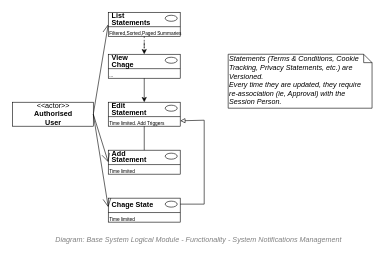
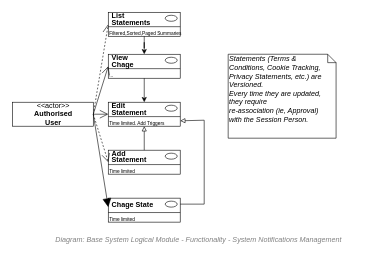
- <mxCell id="21" style="edgeStyle=orthogonalEdgeStyle;rounded=0;orthogonalLoop=1;jettySize=auto;html=1;entryX=0.5;entryY=0;entryDx=0;entryDy=0;dashed=1;" parent="1" source="9" target="11" edge="1"><mxGeometry relative="1" as="geometry" /></mxCell>
+ <mxCell id="21" style="edgeStyle=orthogonalEdgeStyle;rounded=0;orthogonalLoop=1;jettySize=auto;html=1;entryX=0.5;entryY=0;entryDx=0;entryDy=0;" parent="1" source="9" target="11" edge="1"><mxGeometry relative="1" as="geometry" /></mxCell>
- <mxCell id="3" value="" style="endArrow=open;endFill=1;endSize=12;html=1;strokeColor=#000000;fontSize=12;entryX=0;entryY=1;entryDx=0;entryDy=0;exitX=1;exitY=0.5;exitDx=0;exitDy=0;" parent="1" source="4" target="6" edge="1"><mxGeometry width="160" relative="1" as="geometry"><mxPoint x="100" y="110" as="sourcePoint" /><mxPoint x="190" y="120" as="targetPoint" /></mxGeometry></mxCell>
+ <mxCell id="3" value="" style="endArrow=open;endFill=1;endSize=12;html=1;strokeColor=#000000;fontSize=12;entryX=0;entryY=1;entryDx=0;entryDy=0;exitX=1;exitY=0.5;exitDx=0;exitDy=0;dashed=1;" parent="1" source="4" target="6" edge="1"><mxGeometry width="160" relative="1" as="geometry"><mxPoint x="100" y="110" as="sourcePoint" /><mxPoint x="190" y="120" as="targetPoint" /></mxGeometry></mxCell>
- <mxCell id="39" value="Statements (Terms &amp;amp; Conditions, Cookie Tracking, Privacy Statements, etc.) are Versioned.&amp;nbsp;&lt;br&gt;Every time they are updated, they require&lt;br&gt;re-association (ie, Approval) with the Session Person." style="shape=note;whiteSpace=wrap;html=1;size=14;verticalAlign=top;align=left;spacingTop=-6;strokeWidth=1;fontSize=12;fontStyle=2;spacingRight=16;" parent="37" vertex="1"><mxGeometry x="380" y="90" width="240" height="90" as="geometry" /></mxCell>
+ <mxCell id="39" value="Statements (Terms &amp;amp; Conditions, Cookie Tracking, Privacy Statements, etc.) are Versioned.&amp;nbsp;&lt;br&gt;Every time they are updated, they require&lt;br&gt;re-association (ie, Approval) with the Session Person." style="shape=note;whiteSpace=wrap;html=1;size=14;verticalAlign=top;align=left;spacingTop=-6;strokeWidth=1;fontSize=12;fontStyle=2;spacingRight=16;" parent="37" vertex="1"><mxGeometry x="380" y="90" width="180" height="140" as="geometry" /></mxCell>
+ <mxCell id="20" value="" style="endArrow=open;endFill=1;endSize=12;html=1;strokeColor=#000000;fontSize=12;entryX=0;entryY=1;entryDx=0;entryDy=0;exitX=1;exitY=0.5;exitDx=0;exitDy=0;" parent="1" source="4" target="11" edge="1"><mxGeometry width="160" relative="1" as="geometry"><mxPoint x="100" y="110" as="sourcePoint" /><mxPoint x="190" y="80" as="targetPoint" /></mxGeometry></mxCell>
+ <mxCell id="2" value="" style="endArrow=open;endFill=1;endSize=12;html=1;strokeColor=#000000;fontSize=12;entryX=0;entryY=1;entryDx=0;entryDy=0;exitX=1;exitY=0.5;exitDx=0;exitDy=0;" parent="1" source="4" target="23" edge="1"><mxGeometry width="160" relative="1" as="geometry"><mxPoint x="100" y="110" as="sourcePoint" /><mxPoint x="180" y="110" as="targetPoint" /></mxGeometry></mxCell>
- <mxCell id="33" style="edgeStyle=orthogonalEdgeStyle;rounded=0;orthogonalLoop=1;jettySize=auto;html=1;entryX=0.5;entryY=1;entryDx=0;entryDy=0;endArrow=none;endFill=0;" parent="1" source="16" target="26" edge="1"><mxGeometry relative="1" as="geometry" /></mxCell>
+ <mxCell id="33" style="edgeStyle=orthogonalEdgeStyle;rounded=0;orthogonalLoop=1;jettySize=auto;html=1;entryX=0.5;entryY=1;entryDx=0;entryDy=0;endArrow=block;endFill=0;" parent="1" source="16" target="26" edge="1"><mxGeometry relative="1" as="geometry" /></mxCell>
- <mxCell id="34" value="" style="endArrow=open;endFill=1;endSize=12;html=1;strokeColor=#000000;fontSize=12;entryX=0;entryY=1;entryDx=0;entryDy=0;exitX=1;exitY=0.5;exitDx=0;exitDy=0;" parent="1" source="4" target="16" edge="1"><mxGeometry width="160" relative="1" as="geometry"><mxPoint x="110" y="200" as="sourcePoint" /><mxPoint x="190" y="200" as="targetPoint" /></mxGeometry></mxCell>
+ <mxCell id="34" value="" style="endArrow=open;endFill=1;endSize=12;html=1;strokeColor=#000000;fontSize=12;entryX=0;entryY=1;entryDx=0;entryDy=0;exitX=1;exitY=0.5;exitDx=0;exitDy=0;dashed=1;" parent="1" source="4" target="16" edge="1"><mxGeometry width="160" relative="1" as="geometry"><mxPoint x="110" y="200" as="sourcePoint" /><mxPoint x="190" y="200" as="targetPoint" /></mxGeometry></mxCell>
- <mxCell id="35" value="" style="endArrow=open;endFill=1;endSize=12;html=1;strokeColor=#000000;fontSize=12;entryX=0;entryY=0.75;entryDx=0;entryDy=0;exitX=1;exitY=0.5;exitDx=0;exitDy=0;" parent="1" source="4" target="28" edge="1"><mxGeometry width="160" relative="1" as="geometry"><mxPoint x="110" y="200" as="sourcePoint" /><mxPoint x="190" y="50" as="targetPoint" /></mxGeometry></mxCell>
+ <mxCell id="35" value="" style="endArrow=block;endFill=1;endSize=12;html=1;strokeColor=#000000;fontSize=12;entryX=0;entryY=0.75;entryDx=0;entryDy=0;exitX=1;exitY=0.5;exitDx=0;exitDy=0;" parent="1" source="4" target="28" edge="1"><mxGeometry width="160" relative="1" as="geometry"><mxPoint x="110" y="200" as="sourcePoint" /><mxPoint x="190" y="50" as="targetPoint" /></mxGeometry></mxCell>
